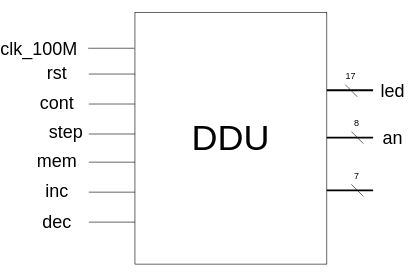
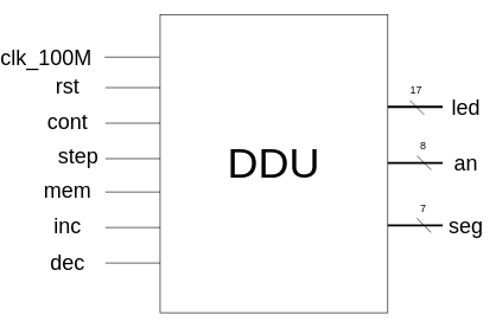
+ <mxCell id="22" value="seg" style="text;html=1;strokeColor=none;fillColor=none;align=center;verticalAlign=middle;whiteSpace=wrap;rounded=0;fontSize=30;" vertex="1" parent="1"><mxGeometry x="610" y="307" width="40" height="20" as="geometry" /></mxCell>
